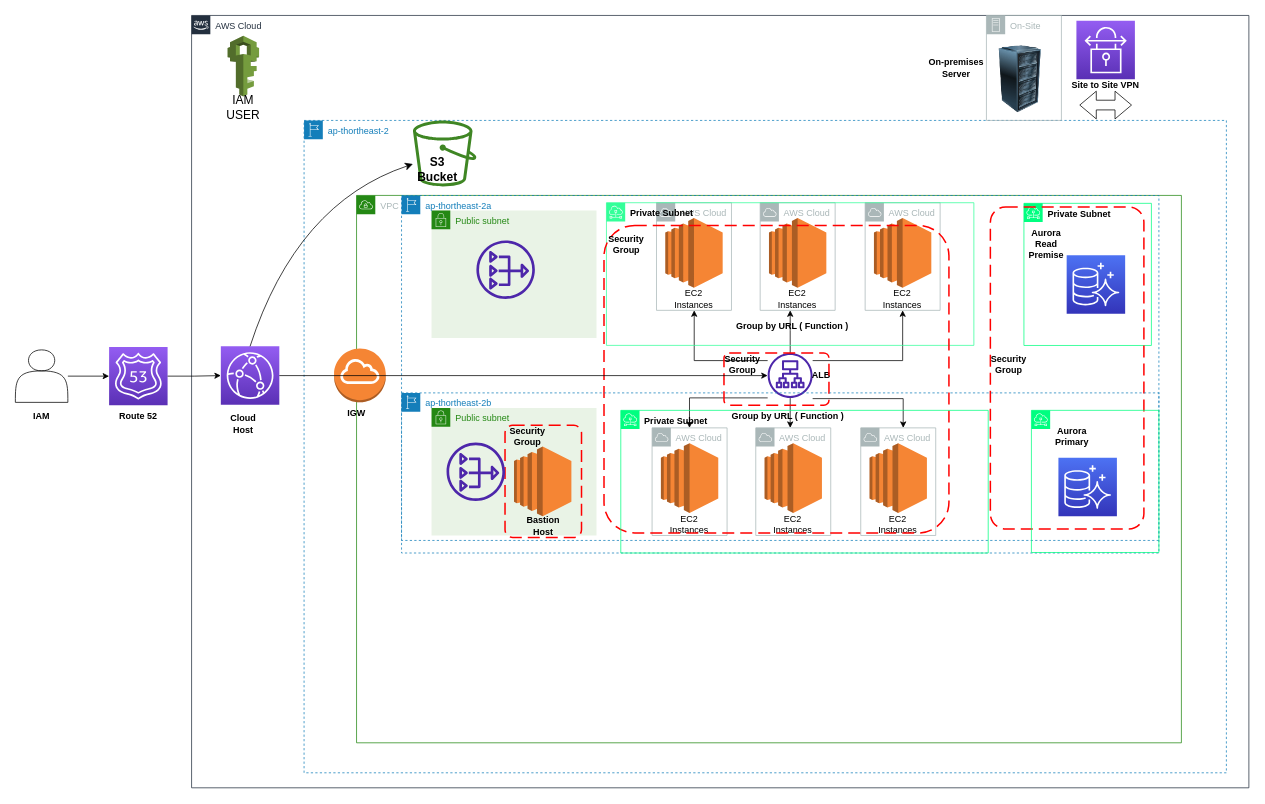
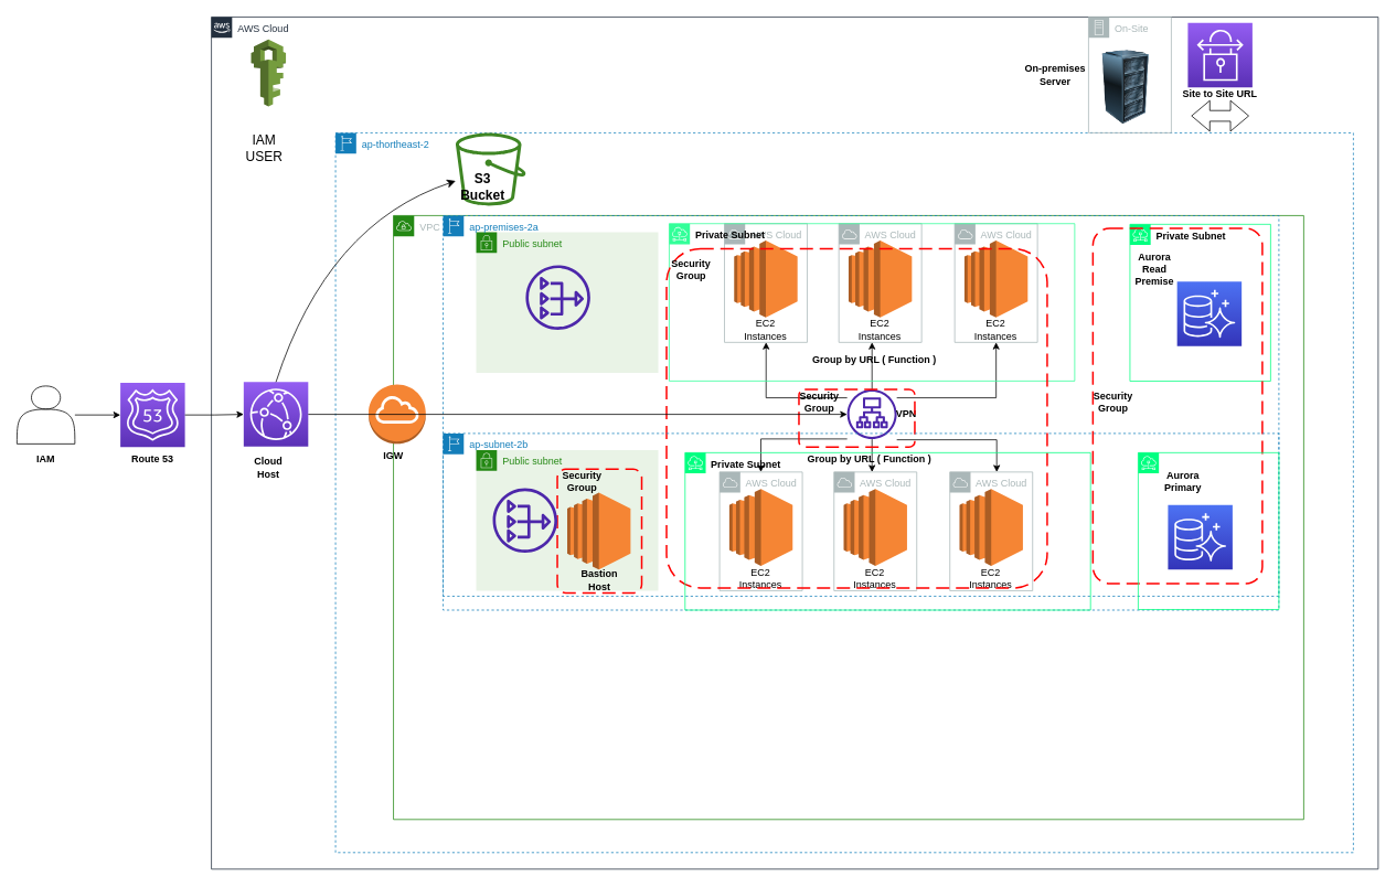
- <mxCell id="70" value="&lt;b&gt;Site to Site VPN&lt;/b&gt;" style="text;strokeColor=none;align=center;fillColor=none;html=1;verticalAlign=middle;whiteSpace=wrap;rounded=0;" vertex="1" parent="2"><mxGeometry x="1169" y="78" width="100" height="30" as="geometry" /></mxCell>
+ <mxCell id="70" value="&lt;b&gt;Site to Site URL&lt;/b&gt;" style="text;strokeColor=none;align=center;fillColor=none;html=1;verticalAlign=middle;whiteSpace=wrap;rounded=0;" vertex="1" parent="2"><mxGeometry x="1169" y="78" width="100" height="30" as="geometry" /></mxCell>
- <mxCell id="5" value="IAM USER" style="text;strokeColor=none;align=center;fillColor=none;html=1;verticalAlign=middle;whiteSpace=wrap;rounded=0;fontSize=16;" parent="2" vertex="1"><mxGeometry x="39" y="108" width="60" height="30" as="geometry" /></mxCell>
+ <mxCell id="5" value="IAM USER" style="text;strokeColor=none;align=center;fillColor=none;html=1;verticalAlign=middle;whiteSpace=wrap;rounded=0;fontSize=16;" parent="2" vertex="1"><mxGeometry x="34" y="143" width="60" height="30" as="geometry" /></mxCell>
- <mxCell id="43" value="ap-thortheast-2a" style="points=[[0,0],[0.25,0],[0.5,0],[0.75,0],[1,0],[1,0.25],[1,0.5],[1,0.75],[1,1],[0.75,1],[0.5,1],[0.25,1],[0,1],[0,0.75],[0,0.5],[0,0.25]];outlineConnect=0;gradientColor=none;html=1;whiteSpace=wrap;fontSize=12;fontStyle=0;container=1;pointerEvents=0;collapsible=0;recursiveResize=0;shape=mxgraph.aws4.group;grIcon=mxgraph.aws4.group_region;strokeColor=#147EBA;fillColor=none;verticalAlign=top;align=left;spacingLeft=30;fontColor=#147EBA;dashed=1;" vertex="1" parent="9"><mxGeometry x="60" y="0.13" width="1010" height="460" as="geometry" /></mxCell>
+ <mxCell id="43" value="ap-premises-2a" style="points=[[0,0],[0.25,0],[0.5,0],[0.75,0],[1,0],[1,0.25],[1,0.5],[1,0.75],[1,1],[0.75,1],[0.5,1],[0.25,1],[0,1],[0,0.75],[0,0.5],[0,0.25]];outlineConnect=0;gradientColor=none;html=1;whiteSpace=wrap;fontSize=12;fontStyle=0;container=1;pointerEvents=0;collapsible=0;recursiveResize=0;shape=mxgraph.aws4.group;grIcon=mxgraph.aws4.group_region;strokeColor=#147EBA;fillColor=none;verticalAlign=top;align=left;spacingLeft=30;fontColor=#147EBA;dashed=1;" vertex="1" parent="9"><mxGeometry x="60" y="0.13" width="1010" height="460" as="geometry" /></mxCell>
- <mxCell id="26" value="&lt;b&gt;ALB&lt;/b&gt;" style="text;strokeColor=none;align=center;fillColor=none;html=1;verticalAlign=middle;whiteSpace=wrap;rounded=0;" parent="9" vertex="1"><mxGeometry x="590" y="225.25" width="60" height="30" as="geometry" /></mxCell>
+ <mxCell id="26" value="&lt;b&gt;VPN&lt;/b&gt;" style="text;strokeColor=none;align=center;fillColor=none;html=1;verticalAlign=middle;whiteSpace=wrap;rounded=0;" parent="9" vertex="1"><mxGeometry x="590" y="225.25" width="60" height="30" as="geometry" /></mxCell>
- <mxCell id="56" value="ap-thortheast-2b" style="points=[[0,0],[0.25,0],[0.5,0],[0.75,0],[1,0],[1,0.25],[1,0.5],[1,0.75],[1,1],[0.75,1],[0.5,1],[0.25,1],[0,1],[0,0.75],[0,0.5],[0,0.25]];outlineConnect=0;gradientColor=none;html=1;whiteSpace=wrap;fontSize=12;fontStyle=0;container=1;pointerEvents=0;collapsible=0;recursiveResize=0;shape=mxgraph.aws4.group;grIcon=mxgraph.aws4.group_region;strokeColor=#147EBA;fillColor=none;verticalAlign=top;align=left;spacingLeft=30;fontColor=#147EBA;dashed=1;" vertex="1" parent="9"><mxGeometry x="60" y="263.37" width="1010" height="213.51" as="geometry" /></mxCell>
+ <mxCell id="56" value="ap-subnet-2b" style="points=[[0,0],[0.25,0],[0.5,0],[0.75,0],[1,0],[1,0.25],[1,0.5],[1,0.75],[1,1],[0.75,1],[0.5,1],[0.25,1],[0,1],[0,0.75],[0,0.5],[0,0.25]];outlineConnect=0;gradientColor=none;html=1;whiteSpace=wrap;fontSize=12;fontStyle=0;container=1;pointerEvents=0;collapsible=0;recursiveResize=0;shape=mxgraph.aws4.group;grIcon=mxgraph.aws4.group_region;strokeColor=#147EBA;fillColor=none;verticalAlign=top;align=left;spacingLeft=30;fontColor=#147EBA;dashed=1;" vertex="1" parent="9"><mxGeometry x="60" y="263.37" width="1010" height="213.51" as="geometry" /></mxCell>
- <mxCell id="77" value="&lt;b&gt;Route 52&lt;/b&gt;" style="text;strokeColor=none;align=center;fillColor=none;html=1;verticalAlign=middle;whiteSpace=wrap;rounded=0;" parent="1" vertex="1"><mxGeometry x="154" y="540" width="60" height="30" as="geometry" /></mxCell>
+ <mxCell id="77" value="&lt;b&gt;Route 53&lt;/b&gt;" style="text;strokeColor=none;align=center;fillColor=none;html=1;verticalAlign=middle;whiteSpace=wrap;rounded=0;" parent="1" vertex="1"><mxGeometry x="154" y="540" width="60" height="30" as="geometry" /></mxCell>
